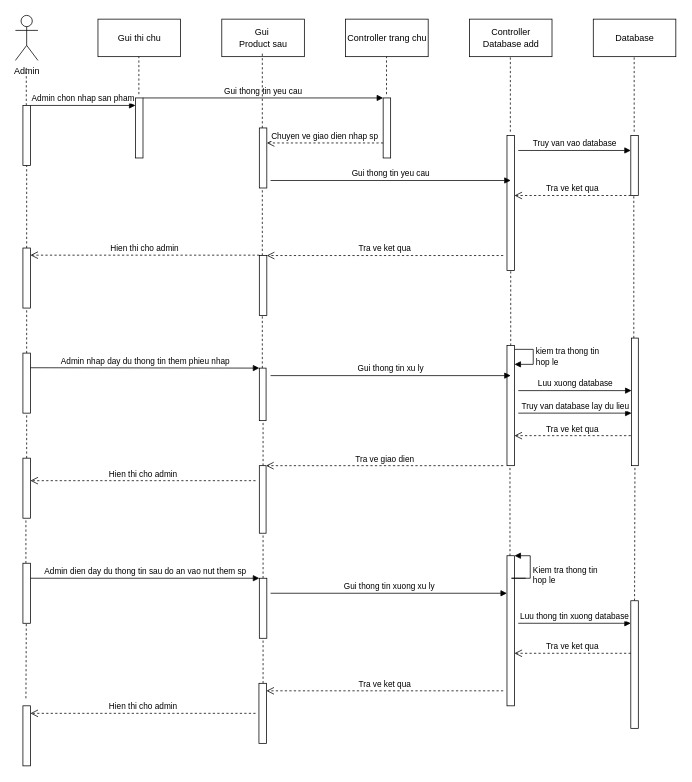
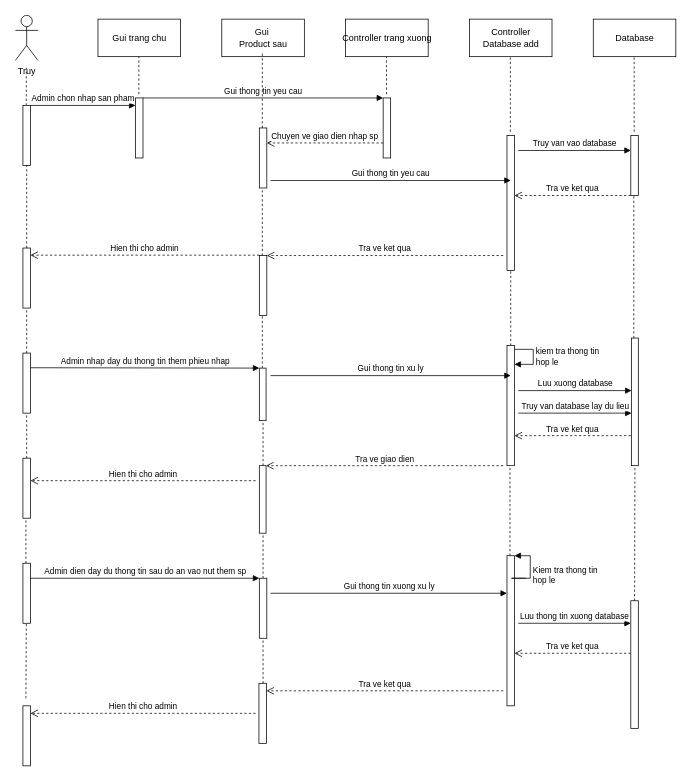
- <mxCell id="3" value="Gui thi chu" style="html=1;" parent="1" vertex="1"><mxGeometry x="130" y="25" width="110" height="50" as="geometry" /></mxCell>
+ <mxCell id="3" value="Gui trang chu" style="html=1;" parent="1" vertex="1"><mxGeometry x="130" y="25" width="110" height="50" as="geometry" /></mxCell>
- <mxCell id="5" value="Controller trang chu" style="html=1;" parent="1" vertex="1"><mxGeometry x="460" y="25" width="110" height="50" as="geometry" /></mxCell>
+ <mxCell id="5" value="Controller trang xuong" style="html=1;" parent="1" vertex="1"><mxGeometry x="460" y="25" width="110" height="50" as="geometry" /></mxCell>
- <mxCell id="2" value="Admin" style="shape=umlActor;verticalLabelPosition=bottom;labelBackgroundColor=#ffffff;verticalAlign=top;html=1;outlineConnect=0;" parent="1" vertex="1"><mxGeometry x="20" y="20" width="30" height="60" as="geometry" /></mxCell>
+ <mxCell id="2" value="Truy" style="shape=umlActor;verticalLabelPosition=bottom;labelBackgroundColor=#ffffff;verticalAlign=top;html=1;outlineConnect=0;" parent="1" vertex="1"><mxGeometry x="20" y="20" width="30" height="60" as="geometry" /></mxCell>
